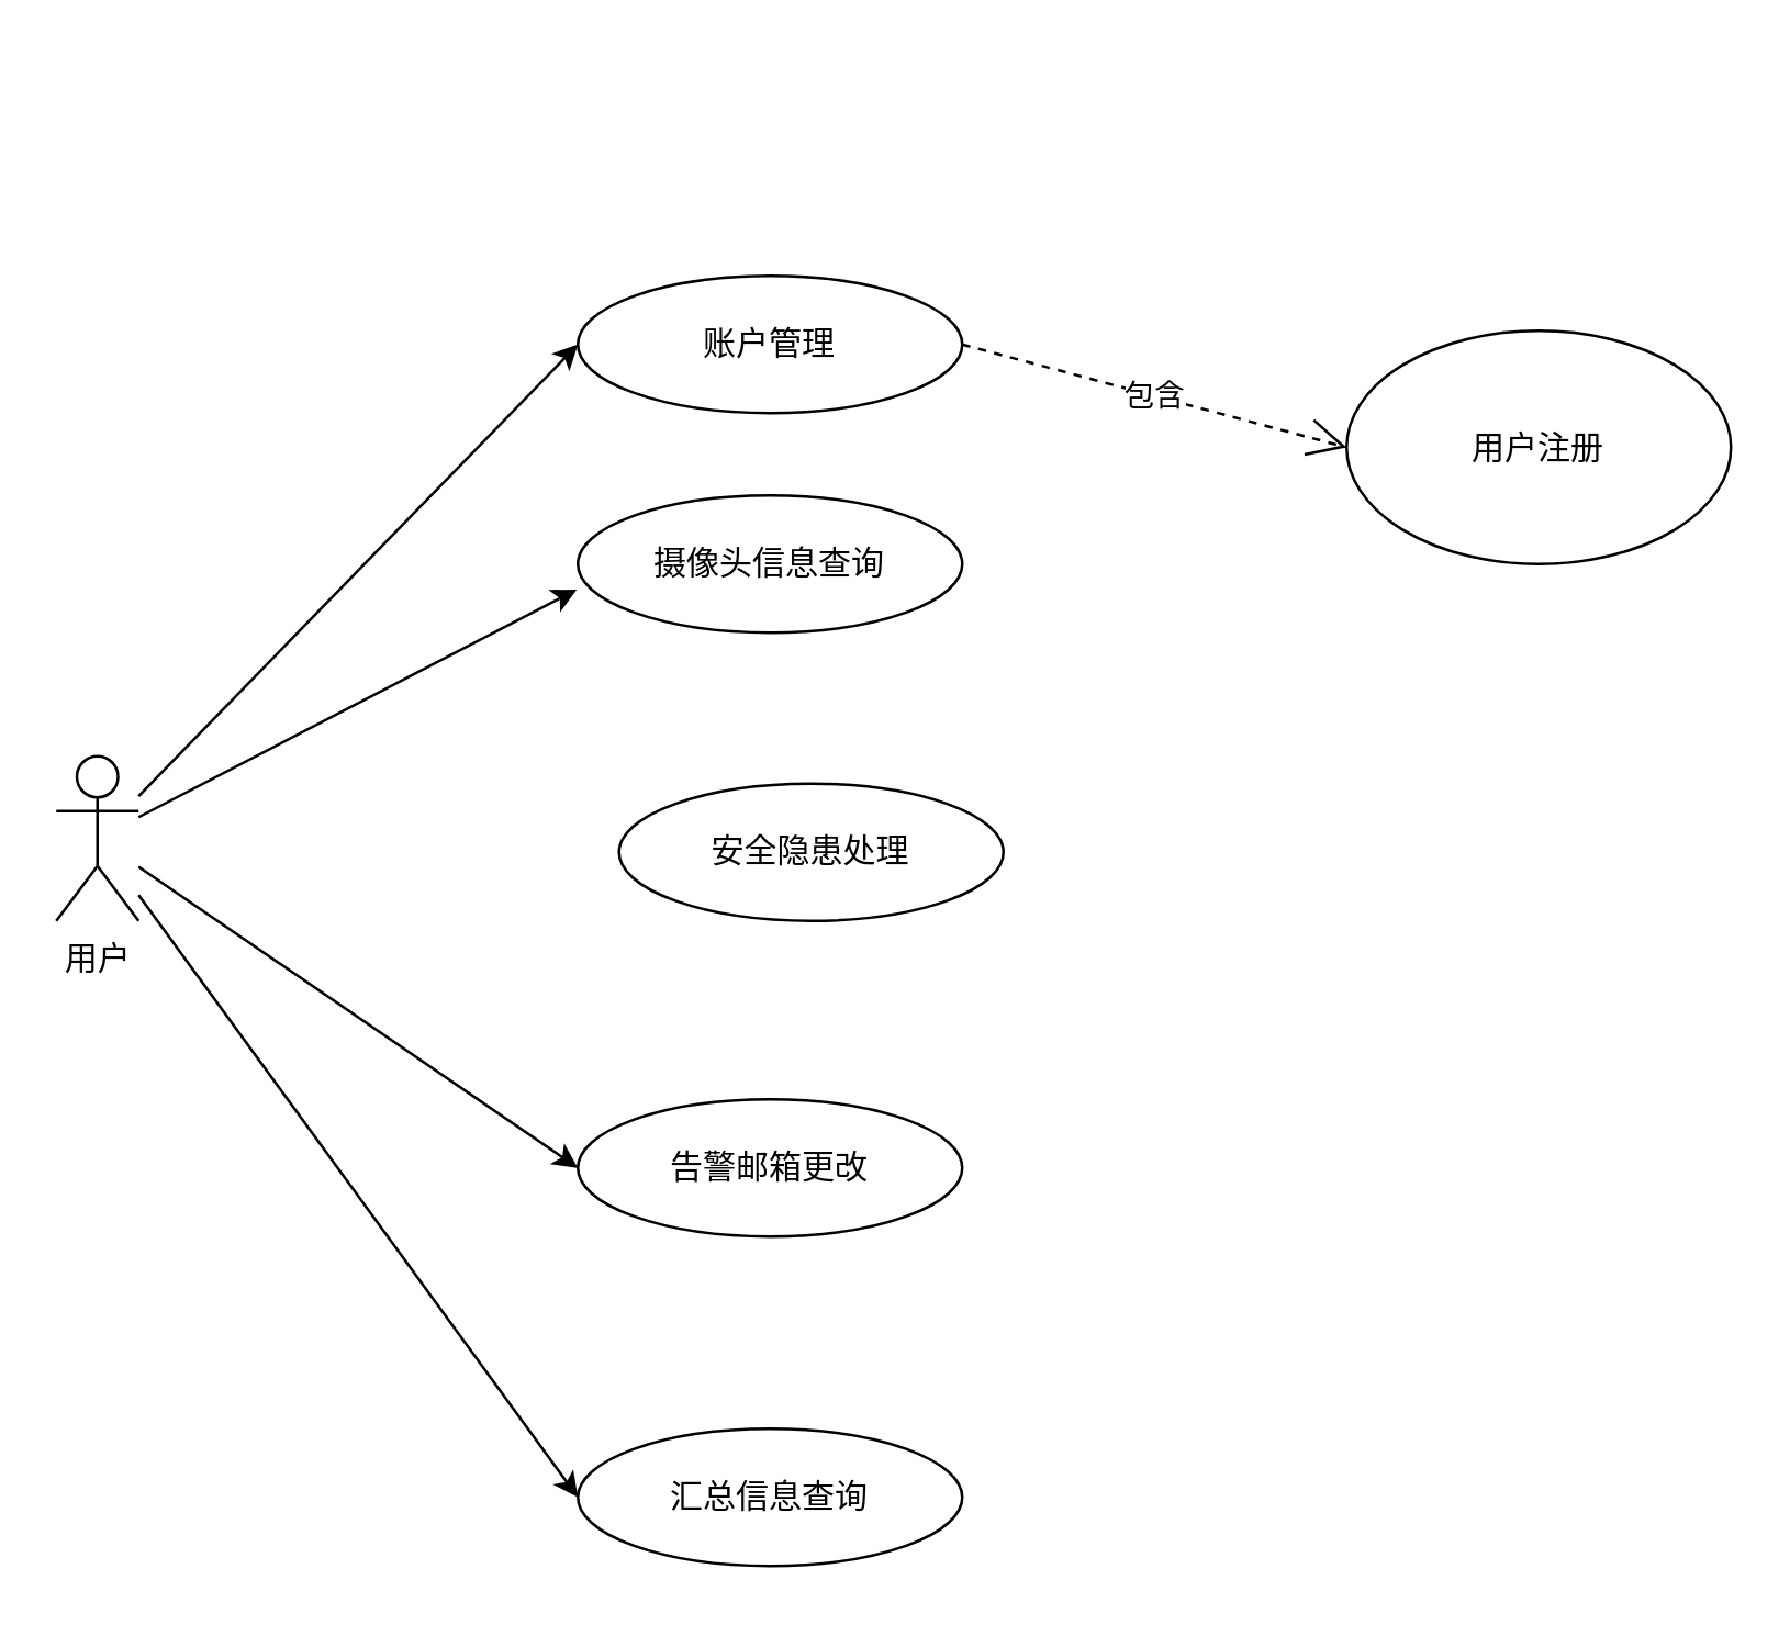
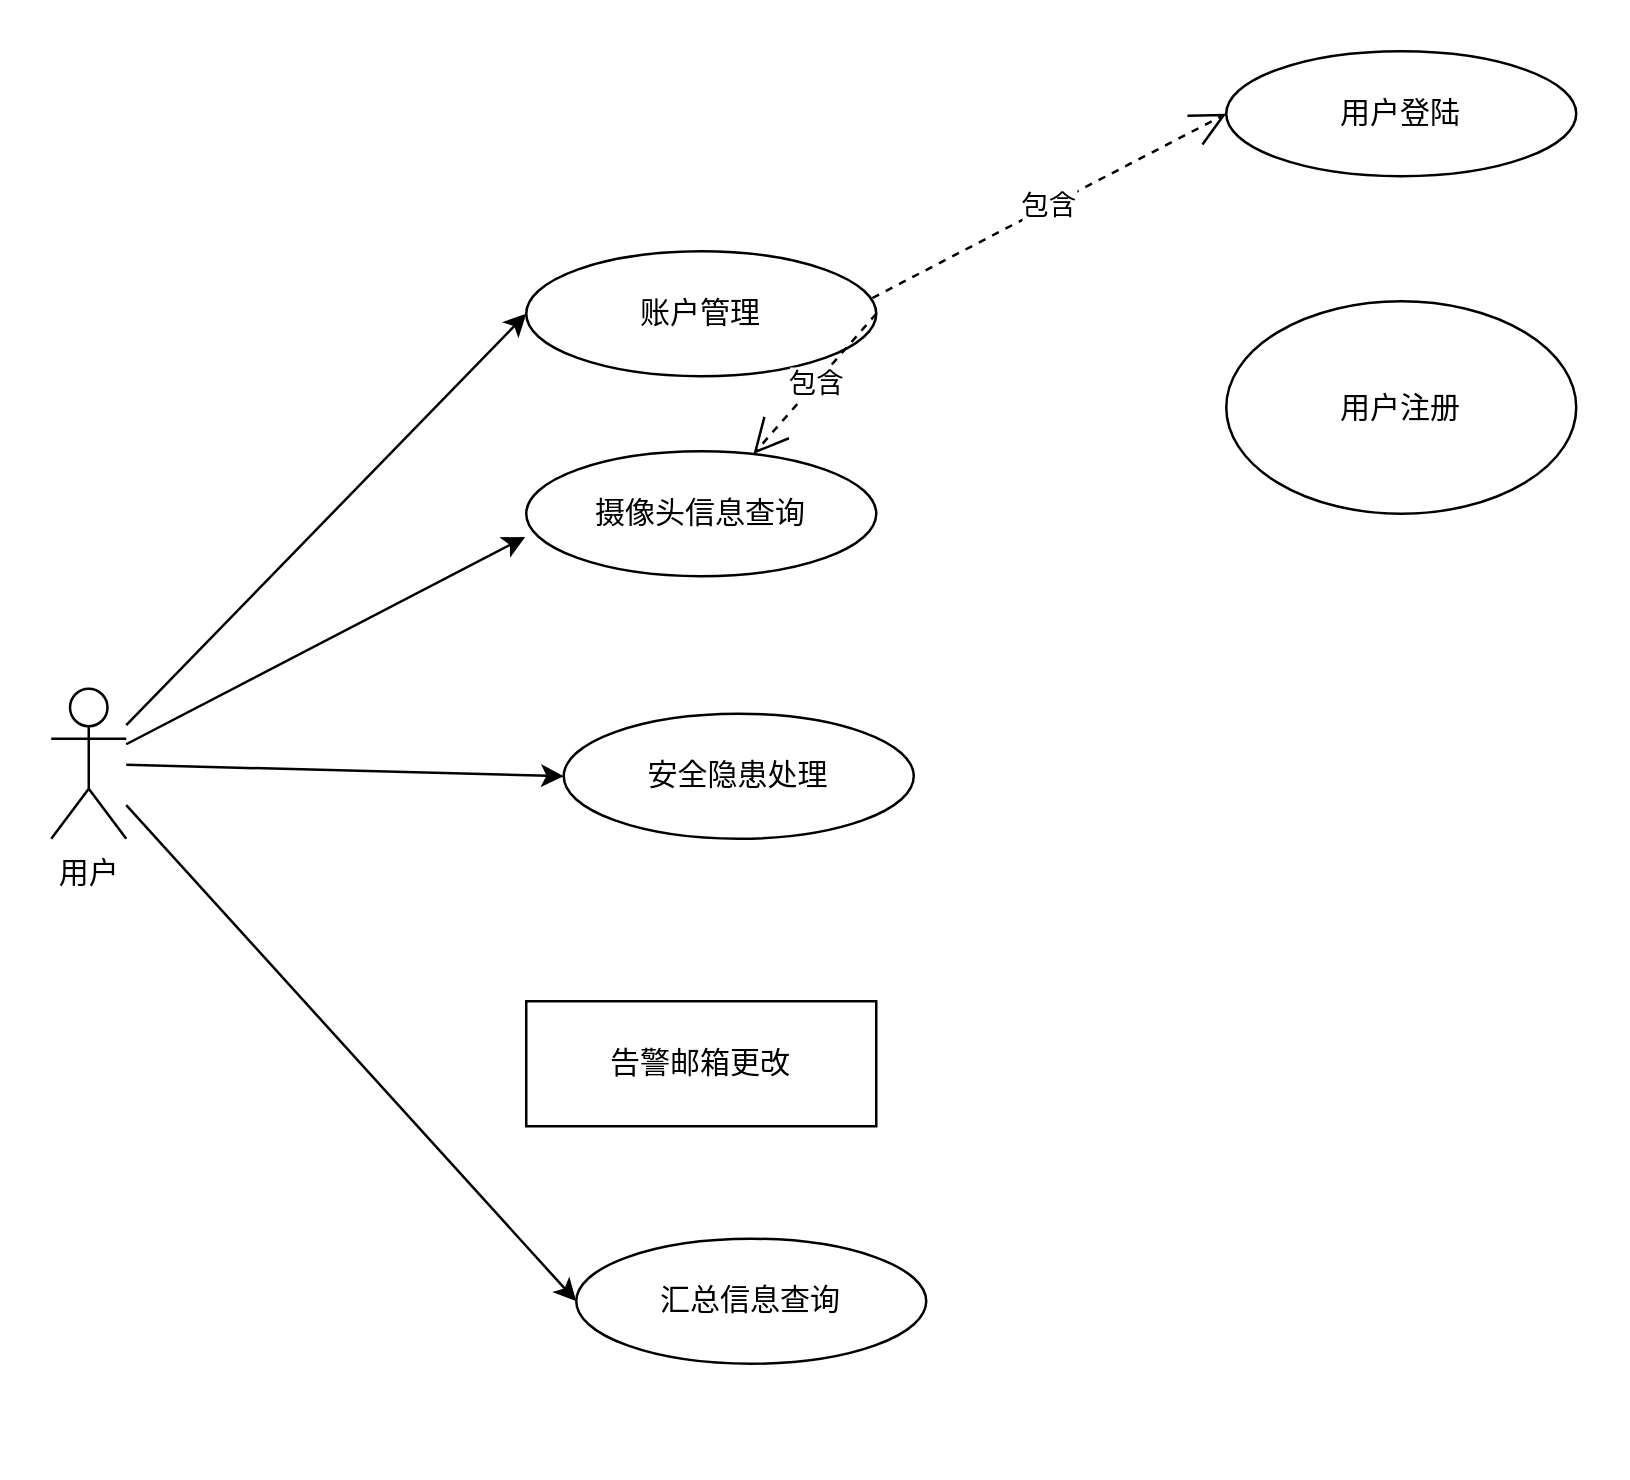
+ <mxCell id="13" value="用户登陆" style="ellipse;whiteSpace=wrap;html=1;fontFamily=Helvetica;" vertex="1" parent="1"><mxGeometry x="490" y="20" width="140" height="50" as="geometry" /></mxCell>
+ <mxCell id="15" value="包含" style="endArrow=open;endSize=12;dashed=1;html=1;rounded=0;exitX=0.989;exitY=0.374;exitDx=0;exitDy=0;exitPerimeter=0;entryX=0;entryY=0.5;entryDx=0;entryDy=0;" edge="1" parent="1" source="8" target="13"><mxGeometry width="160" relative="1" as="geometry"><mxPoint x="390" y="290" as="sourcePoint" /><mxPoint x="450" y="90" as="targetPoint" /></mxGeometry></mxCell>
- <mxCell id="16" value="包含" style="endArrow=open;endSize=12;dashed=1;html=1;rounded=0;entryX=0;entryY=0.5;entryDx=0;entryDy=0;exitX=1;exitY=0.5;exitDx=0;exitDy=0;" edge="1" parent="1" source="8" target="14"><mxGeometry width="160" relative="1" as="geometry"><mxPoint x="350" y="130" as="sourcePoint" /><mxPoint x="470" y="115" as="targetPoint" /></mxGeometry></mxCell>
+ <mxCell id="16" value="包含" style="endArrow=open;endSize=12;dashed=1;html=1;rounded=0;exitX=1;exitY=0.5;exitDx=0;exitDy=0;" edge="1" parent="1" source="8" target="9"><mxGeometry width="160" relative="1" as="geometry"><mxPoint x="350" y="130" as="sourcePoint" /><mxPoint x="470" y="115" as="targetPoint" /></mxGeometry></mxCell>
+ <mxCell id="4" style="rounded=0;orthogonalLoop=1;jettySize=auto;html=1;entryX=0;entryY=0.5;entryDx=0;entryDy=0;" edge="1" parent="1" source="7" target="10"><mxGeometry relative="1" as="geometry" /></mxCell>
- <mxCell id="5" style="rounded=0;orthogonalLoop=1;jettySize=auto;html=1;entryX=0;entryY=0.5;entryDx=0;entryDy=0;" edge="1" parent="1" source="7" target="11"><mxGeometry relative="1" as="geometry" /></mxCell>
- <mxCell id="11" value="告警邮箱更改" style="ellipse;whiteSpace=wrap;html=1;" vertex="1" parent="1"><mxGeometry x="210" y="400" width="140" height="50" as="geometry" /></mxCell>
+ <mxCell id="11" value="告警邮箱更改" style="whiteSpace=wrap;html=1;rounded=0;" vertex="1" parent="1"><mxGeometry x="210" y="400" width="140" height="50" as="geometry" /></mxCell>
- <mxCell id="12" value="汇总信息查询" style="ellipse;whiteSpace=wrap;html=1;" vertex="1" parent="1"><mxGeometry x="210" y="520" width="140" height="50" as="geometry" /></mxCell>
+ <mxCell id="12" value="汇总信息查询" style="ellipse;whiteSpace=wrap;html=1;" vertex="1" parent="1"><mxGeometry x="230" y="495" width="140" height="50" as="geometry" /></mxCell>
